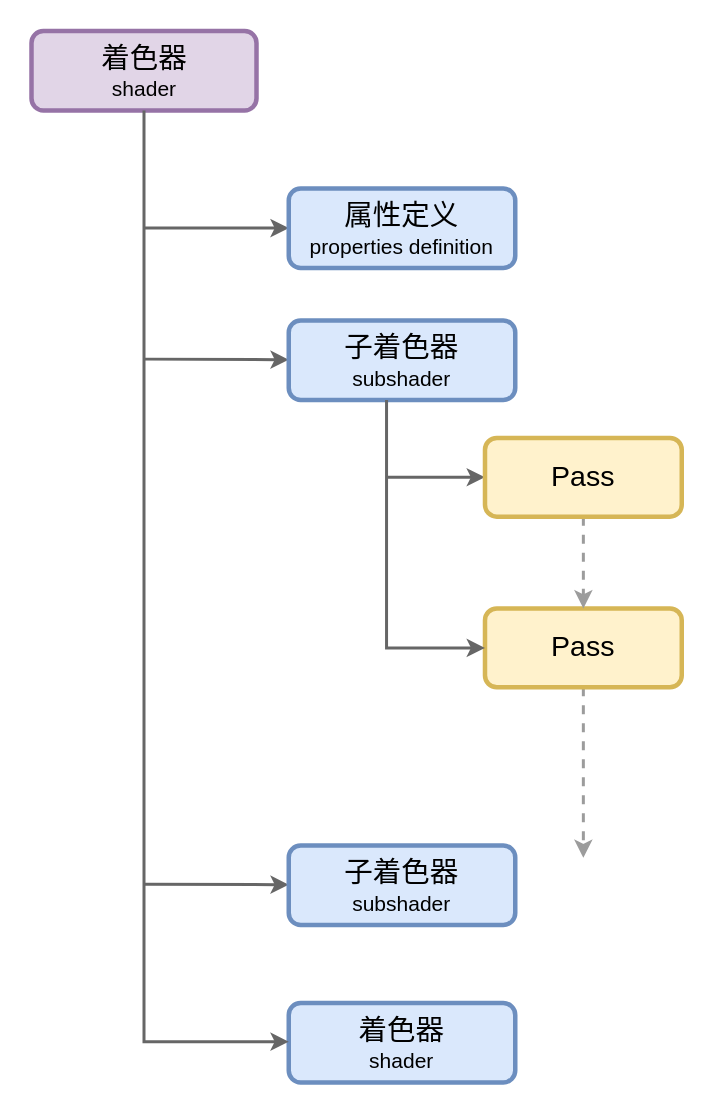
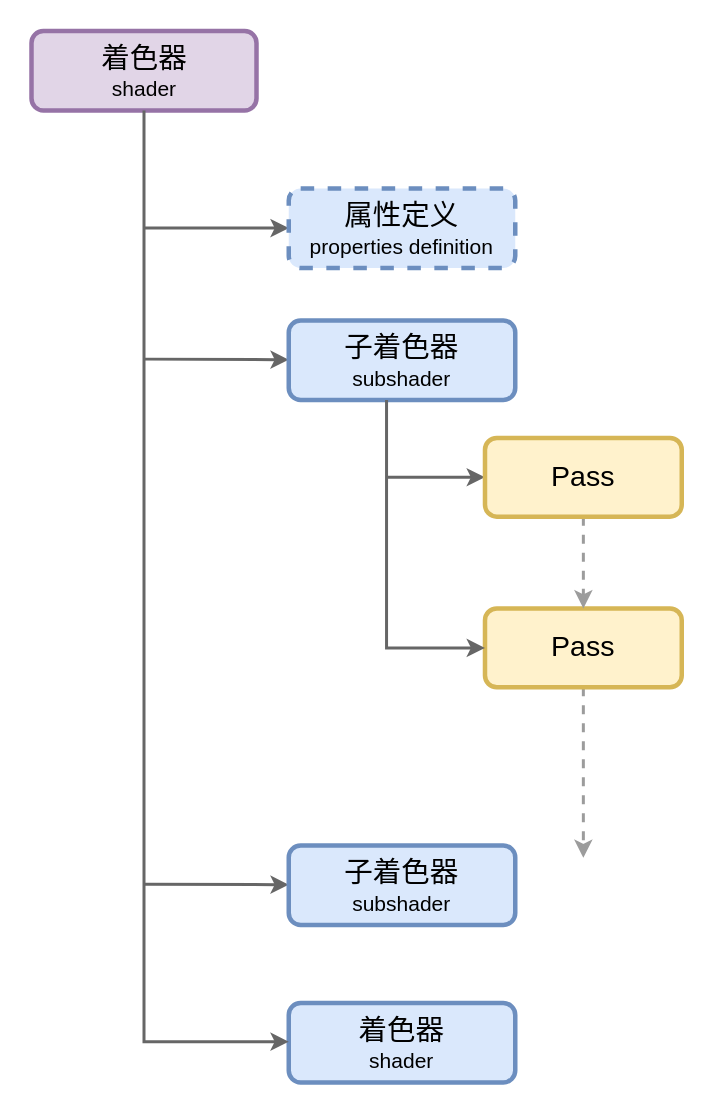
- <mxCell id="5" value="&lt;font style=&quot;font-size: 19px&quot;&gt;属性定义&lt;/font&gt;&lt;br&gt;&lt;span style=&quot;font-size: 14px&quot;&gt;properties definition&lt;/span&gt;&lt;br&gt;" style="rounded=1;whiteSpace=wrap;html=1;fillColor=#dae8fc;strokeColor=#6c8ebf;strokeWidth=3;fontStyle=0;" vertex="1" parent="2"><mxGeometry x="149" y="105" width="151" height="53" as="geometry" /></mxCell>
+ <mxCell id="5" value="&lt;font style=&quot;font-size: 19px&quot;&gt;属性定义&lt;/font&gt;&lt;br&gt;&lt;span style=&quot;font-size: 14px&quot;&gt;properties definition&lt;/span&gt;&lt;br&gt;" style="rounded=1;whiteSpace=wrap;html=1;fillColor=#dae8fc;strokeColor=#6c8ebf;strokeWidth=3;fontStyle=0;dashed=1;" vertex="1" parent="2"><mxGeometry x="149" y="105" width="151" height="53" as="geometry" /></mxCell>
